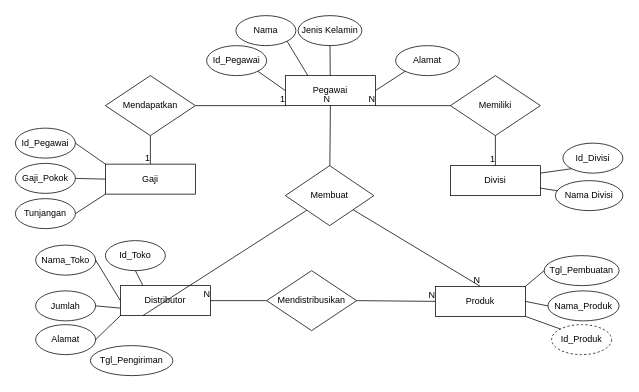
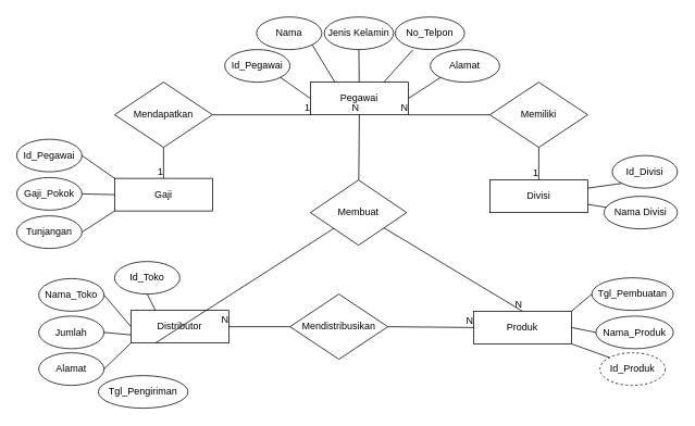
+ <mxCell id="7" value="No_Telpon" style="ellipse;whiteSpace=wrap;html=1;" vertex="1" parent="1"><mxGeometry x="484" width="85" height="40" as="geometry" y="20" /></mxCell>
+ <mxCell id="13" value="" style="endArrow=none;html=1;rounded=0;exitX=0.256;exitY=1.005;exitDx=0;exitDy=0;exitPerimeter=0;entryX=0.75;entryY=0;entryDx=0;entryDy=0;" edge="1" parent="1" source="7" target="2"><mxGeometry width="50" height="50" relative="1" as="geometry"><mxPoint x="318.284" y="124.142" as="sourcePoint" /><mxPoint x="360" y="140" as="targetPoint" /></mxGeometry></mxCell>
- <mxCell id="50" value="Nama_Toko" style="ellipse;whiteSpace=wrap;html=1;" vertex="1" parent="1"><mxGeometry x="47" y="326" width="80" height="40" as="geometry" /></mxCell>
+ <mxCell id="50" value="Nama_Toko" style="ellipse;whiteSpace=wrap;html=1;" vertex="1" parent="1"><mxGeometry x="47" y="341" width="80" height="40" as="geometry" /></mxCell>
